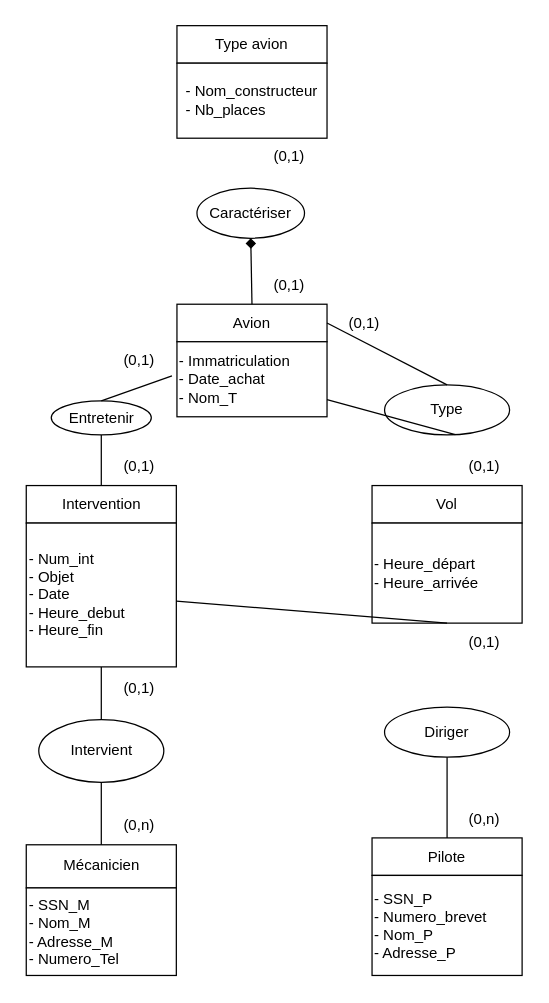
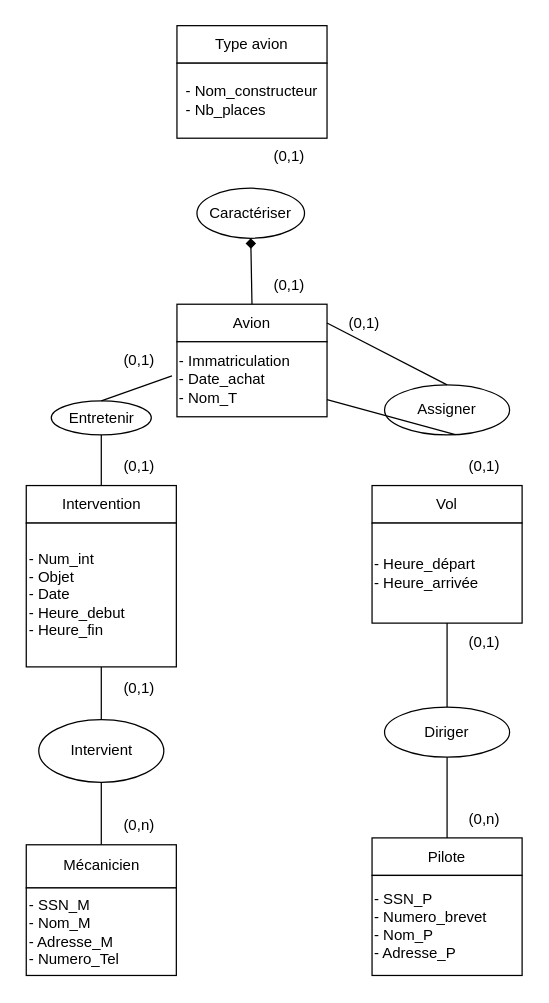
- <mxCell id="17" value="Type" style="ellipse;whiteSpace=wrap;html=1;" parent="1" vertex="1"><mxGeometry x="307" y="307.25" width="100" height="40" as="geometry" /></mxCell>
+ <mxCell id="17" value="Assigner" style="ellipse;whiteSpace=wrap;html=1;" parent="1" vertex="1"><mxGeometry x="307" y="307.25" width="100" height="40" as="geometry" /></mxCell>
- <mxCell id="26" value="" style="endArrow=none;html=1;rounded=0;exitX=0.5;exitY=1;exitDx=0;exitDy=0;" parent="1" source="13" target="5" edge="1"><mxGeometry width="50" height="50" relative="1" as="geometry"><mxPoint x="297" y="565" as="sourcePoint" /><mxPoint x="187" y="615" as="targetPoint" /></mxGeometry></mxCell>
+ <mxCell id="26" value="" style="endArrow=none;html=1;rounded=0;exitX=0.5;exitY=1;exitDx=0;exitDy=0;" parent="1" source="13" target="18" edge="1"><mxGeometry width="50" height="50" relative="1" as="geometry"><mxPoint x="297" y="565" as="sourcePoint" /><mxPoint x="187" y="615" as="targetPoint" /></mxGeometry></mxCell>
